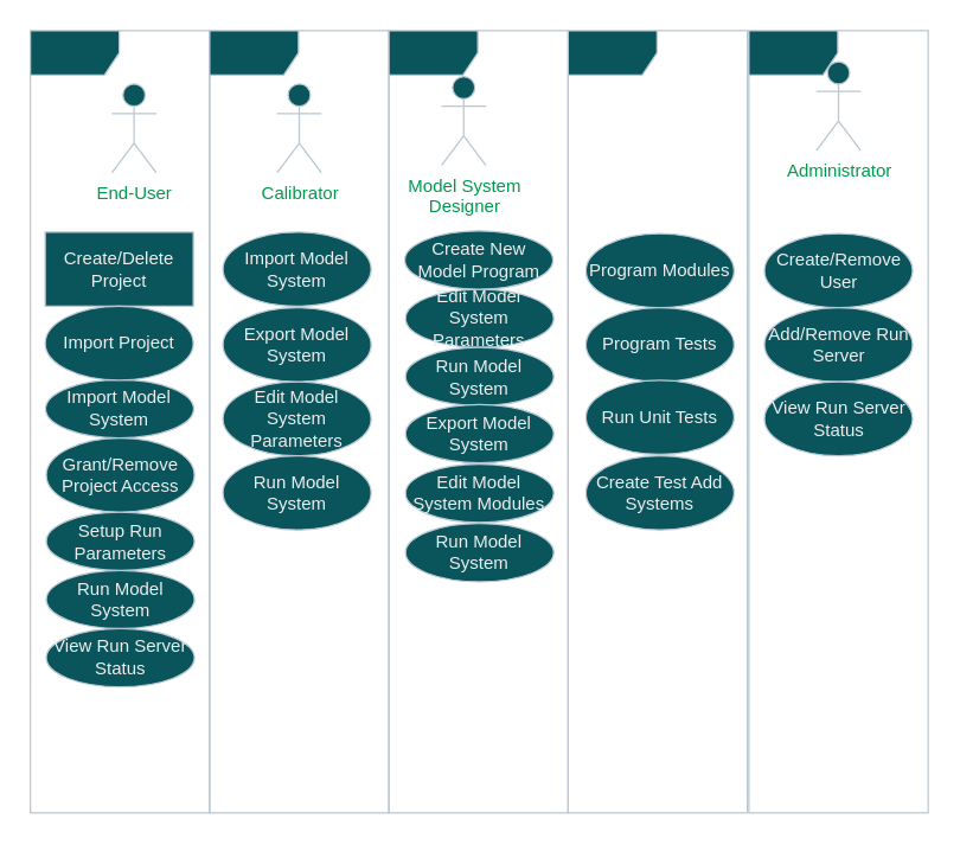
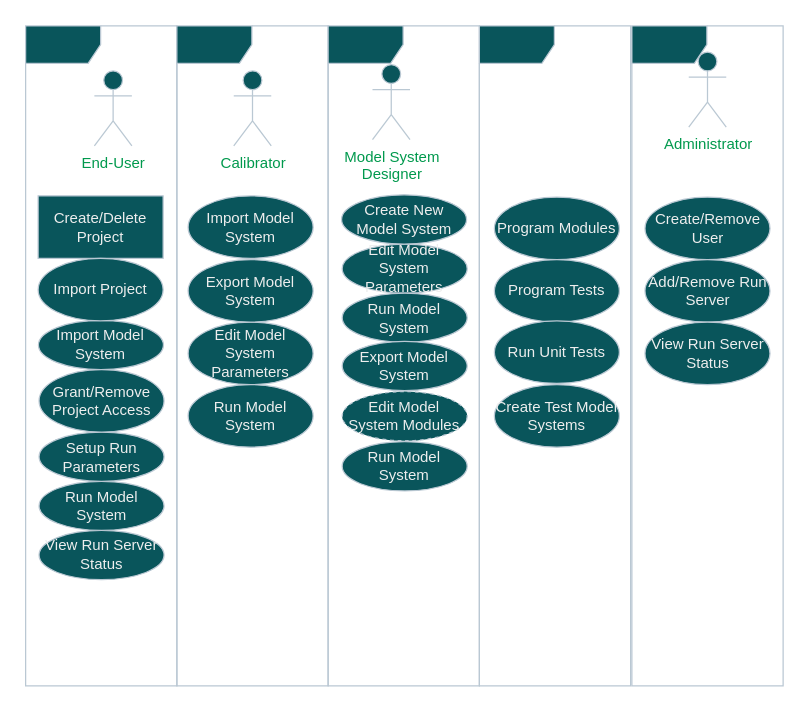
- <mxCell id="12" value="Create New Model Program" style="ellipse;whiteSpace=wrap;html=1;fillColor=#09555B;strokeColor=#BAC8D3;fontColor=#EEEEEE;rounded=0;" vertex="1" parent="2"><mxGeometry x="252.75" y="135.193" width="100" height="39.344" as="geometry" /></mxCell>
+ <mxCell id="12" value="Create New Model System" style="ellipse;whiteSpace=wrap;html=1;fillColor=#09555B;strokeColor=#BAC8D3;fontColor=#EEEEEE;rounded=0;" vertex="1" parent="2"><mxGeometry x="252.75" y="135.193" width="100" height="39.344" as="geometry" /></mxCell>
- <mxCell id="11" value="Edit Model System Modules" style="ellipse;whiteSpace=wrap;html=1;fillColor=#09555B;strokeColor=#BAC8D3;fontColor=#EEEEEE;rounded=0;" vertex="1" parent="2"><mxGeometry x="253.25" y="292.57" width="100" height="39.344" as="geometry" /></mxCell>
+ <mxCell id="11" value="Edit Model System Modules" style="ellipse;whiteSpace=wrap;html=1;fillColor=#09555B;strokeColor=#BAC8D3;fontColor=#EEEEEE;rounded=0;dashed=1;" vertex="1" parent="2"><mxGeometry x="253.25" y="292.57" width="100" height="39.344" as="geometry" /></mxCell>
- <mxCell id="33" value="Create Test Add Systems" style="ellipse;whiteSpace=wrap;html=1;fillColor=#09555B;strokeColor=#BAC8D3;fontColor=#EEEEEE;rounded=0;" vertex="1" parent="1"><mxGeometry x="395" y="307" width="100" height="50" as="geometry" /></mxCell>
+ <mxCell id="33" value="Create Test Model Systems" style="ellipse;whiteSpace=wrap;html=1;fillColor=#09555B;strokeColor=#BAC8D3;fontColor=#EEEEEE;rounded=0;" vertex="1" parent="1"><mxGeometry x="395" y="307" width="100" height="50" as="geometry" /></mxCell>
